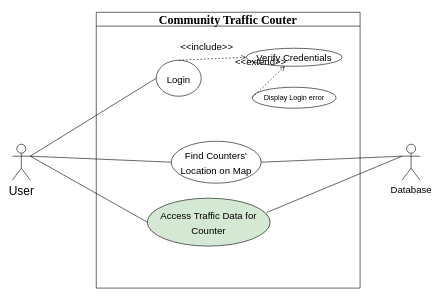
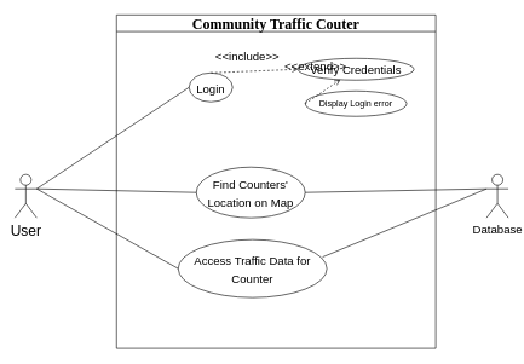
- <mxCell id="4" value="&lt;font style=&quot;font-size: 16px;&quot;&gt;Login&lt;/font&gt;" style="ellipse;whiteSpace=wrap;html=1;hachureGap=4;fontFamily=Helvetica;fontSize=20;" parent="3" vertex="1"><mxGeometry x="100" y="80" width="75" height="60" as="geometry" /></mxCell>
+ <mxCell id="4" value="&lt;font style=&quot;font-size: 16px;&quot;&gt;Login&lt;/font&gt;" style="ellipse;whiteSpace=wrap;html=1;hachureGap=4;fontFamily=Helvetica;fontSize=20;" parent="3" vertex="1"><mxGeometry x="100" y="80" width="60" height="40" as="geometry" /></mxCell>
- <mxCell id="9" value="Display Login error" style="ellipse;whiteSpace=wrap;html=1;shadow=0;sketch=0;fontFamily=Helvetica;" vertex="1" parent="3"><mxGeometry x="260" y="125" width="140" height="35" as="geometry" /></mxCell>
+ <mxCell id="9" value="Display Login error" style="ellipse;whiteSpace=wrap;html=1;shadow=0;sketch=0;fontFamily=Helvetica;" vertex="1" parent="3"><mxGeometry x="260" y="105" width="140" height="35" as="geometry" /></mxCell>
- <mxCell id="5" value="&lt;font style=&quot;font-size: 16px;&quot;&gt;Find Counters' Location on Map&lt;/font&gt;" style="ellipse;whiteSpace=wrap;html=1;hachureGap=4;fontFamily=Helvetica;fontSize=20;" parent="3" vertex="1"><mxGeometry x="125" y="215" width="150" height="70" as="geometry" /></mxCell>
+ <mxCell id="5" value="&lt;font style=&quot;font-size: 16px;&quot;&gt;Find Counters' Location on Map&lt;/font&gt;" style="ellipse;whiteSpace=wrap;html=1;hachureGap=4;fontFamily=Helvetica;fontSize=20;" parent="3" vertex="1"><mxGeometry x="110" y="210" width="150" height="70" as="geometry" /></mxCell>
- <mxCell id="6" value="&lt;font style=&quot;font-size: 16px;&quot;&gt;Access Traffic Data for Counter&lt;/font&gt;" style="ellipse;whiteSpace=wrap;html=1;hachureGap=4;fontFamily=Helvetica;fontSize=20;fillColor=#d5e8d4;" parent="3" vertex="1"><mxGeometry x="85" y="310" width="205" height="80" as="geometry" /></mxCell>
+ <mxCell id="6" value="&lt;font style=&quot;font-size: 16px;&quot;&gt;Access Traffic Data for Counter&lt;/font&gt;" style="ellipse;whiteSpace=wrap;html=1;hachureGap=4;fontFamily=Helvetica;fontSize=20;" parent="3" vertex="1"><mxGeometry x="85" y="310" width="205" height="80" as="geometry" /></mxCell>
